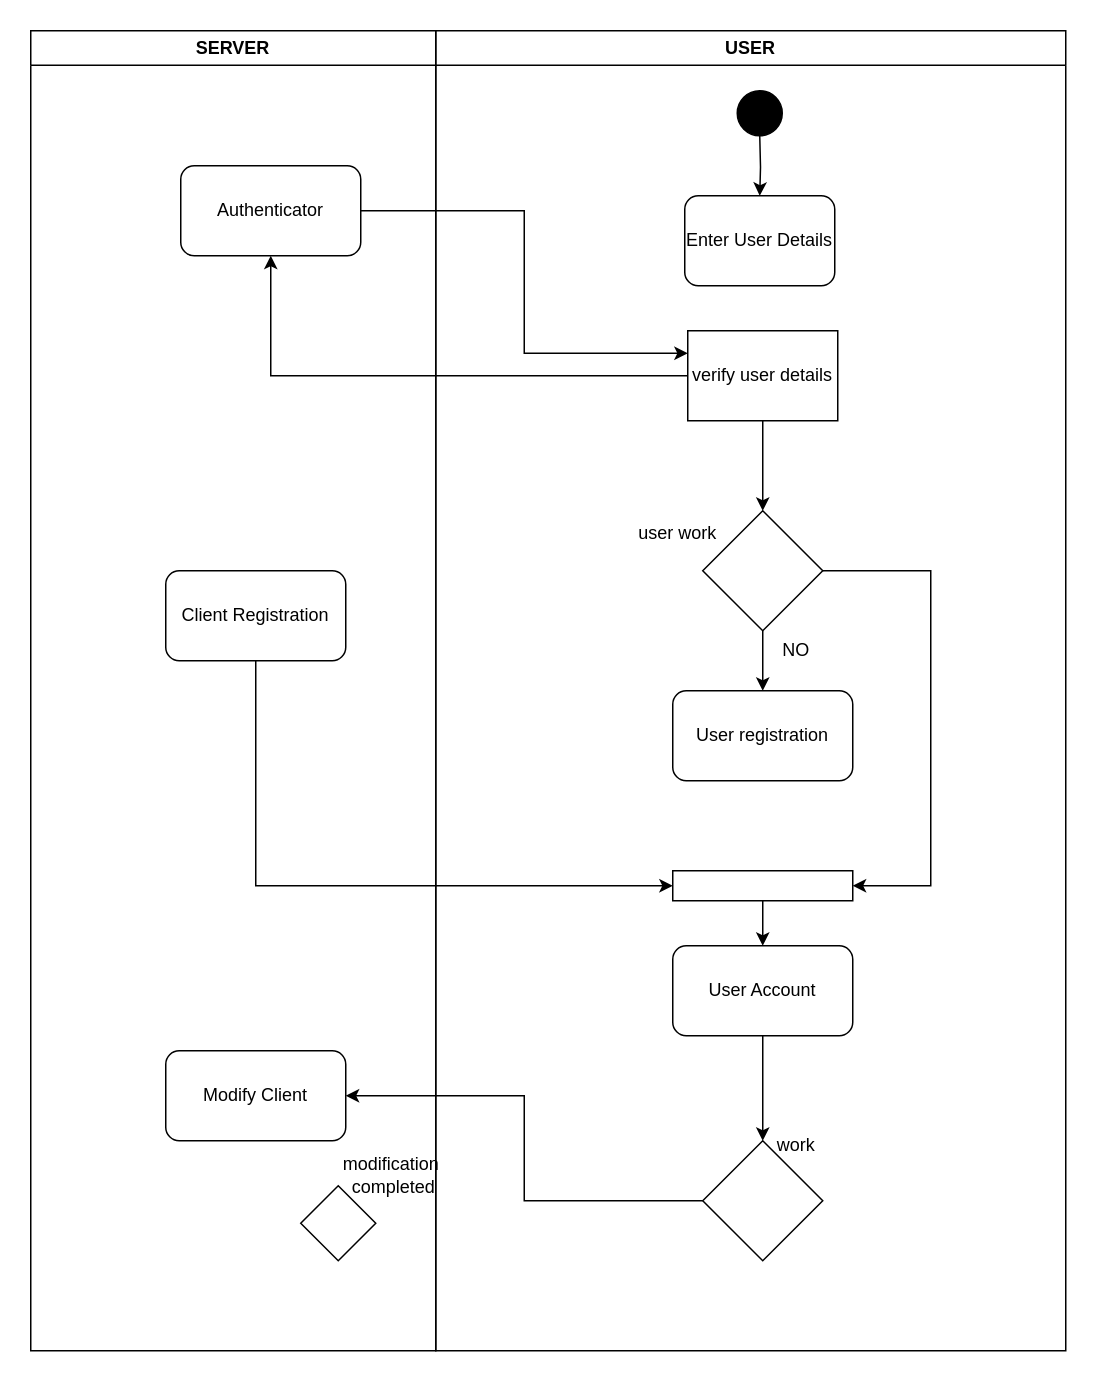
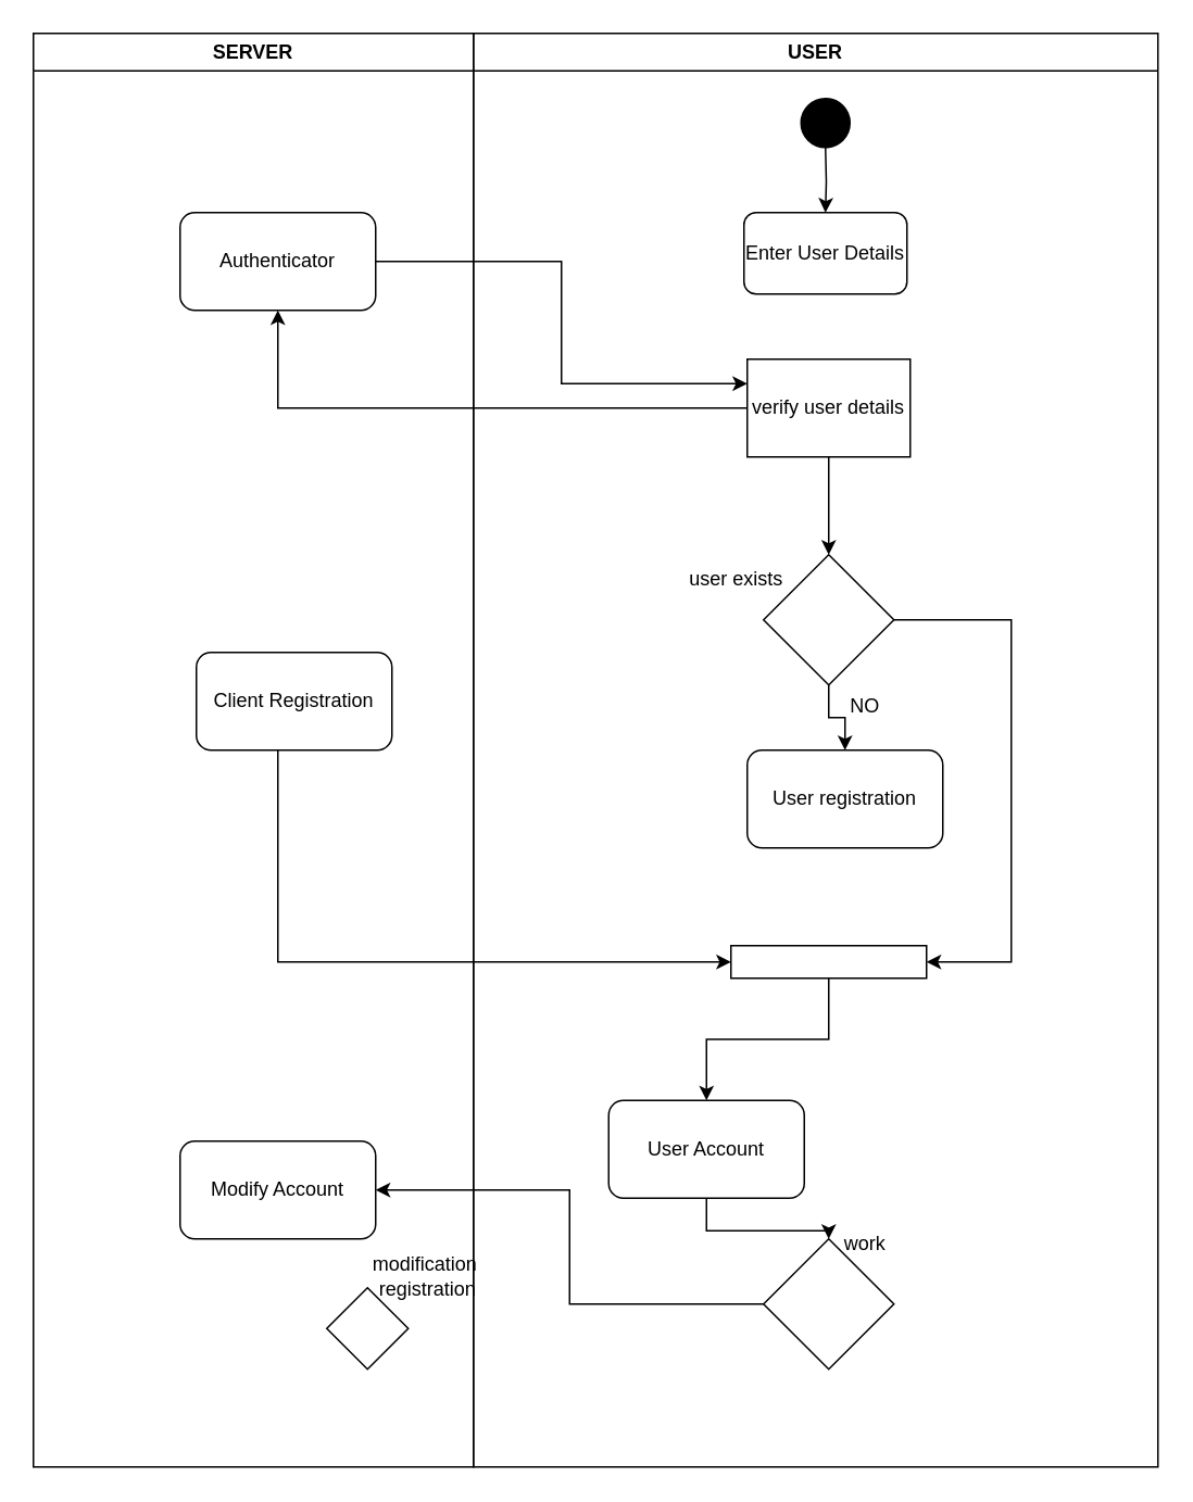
- <mxCell id="19" value="Authenticator" style="rounded=1;whiteSpace=wrap;html=1;strokeColor=default;align=center;verticalAlign=middle;fontFamily=Helvetica;fontSize=12;fontColor=default;fillColor=default;" vertex="1" parent="18"><mxGeometry x="100" y="90" width="120" height="60" as="geometry" /></mxCell>
+ <mxCell id="19" value="Authenticator" style="rounded=1;whiteSpace=wrap;html=1;strokeColor=default;align=center;verticalAlign=middle;fontFamily=Helvetica;fontSize=12;fontColor=default;fillColor=default;" vertex="1" parent="18"><mxGeometry x="90" y="110" width="120" height="60" as="geometry" /></mxCell>
- <mxCell id="5" value="Enter User Details" style="rounded=1;whiteSpace=wrap;html=1;strokeColor=default;align=center;verticalAlign=middle;fontFamily=Helvetica;fontSize=12;fontColor=default;fillColor=default;" vertex="1" parent="2"><mxGeometry x="166" y="110" width="100" height="60" as="geometry" /></mxCell>
+ <mxCell id="5" value="Enter User Details" style="rounded=1;whiteSpace=wrap;html=1;strokeColor=default;align=center;verticalAlign=middle;fontFamily=Helvetica;fontSize=12;fontColor=default;fillColor=default;" vertex="1" parent="2"><mxGeometry x="166" y="110" width="100" height="50" as="geometry" /></mxCell>
- <mxCell id="14" value="&lt;div&gt;user work&lt;/div&gt;" style="text;html=1;align=center;verticalAlign=middle;resizable=0;points=[];autosize=1;strokeColor=none;fillColor=none;fontFamily=Helvetica;fontSize=12;fontColor=default;" vertex="1" parent="2"><mxGeometry x="121" y="320" width="80" height="30" as="geometry" /></mxCell>
+ <mxCell id="14" value="&lt;div&gt;user exists&lt;/div&gt;" style="text;html=1;align=center;verticalAlign=middle;resizable=0;points=[];autosize=1;strokeColor=none;fillColor=none;fontFamily=Helvetica;fontSize=12;fontColor=default;" vertex="1" parent="2"><mxGeometry x="121" y="320" width="80" height="30" as="geometry" /></mxCell>
- <mxCell id="20" value="Client Registration" style="rounded=1;whiteSpace=wrap;html=1;strokeColor=default;align=center;verticalAlign=middle;fontFamily=Helvetica;fontSize=12;fontColor=default;fillColor=default;" vertex="1" parent="18"><mxGeometry x="90" y="360" width="120" height="60" as="geometry" /></mxCell>
+ <mxCell id="20" value="Client Registration" style="rounded=1;whiteSpace=wrap;html=1;strokeColor=default;align=center;verticalAlign=middle;fontFamily=Helvetica;fontSize=12;fontColor=default;fillColor=default;" vertex="1" parent="18"><mxGeometry x="100" y="380" width="120" height="60" as="geometry" /></mxCell>
- <mxCell id="11" value="User registration" style="rounded=1;whiteSpace=wrap;html=1;strokeColor=default;align=center;verticalAlign=middle;fontFamily=Helvetica;fontSize=12;fontColor=default;fillColor=default;" vertex="1" parent="2"><mxGeometry x="158" y="440" width="120" height="60" as="geometry" /></mxCell>
+ <mxCell id="11" value="User registration" style="rounded=1;whiteSpace=wrap;html=1;strokeColor=default;align=center;verticalAlign=middle;fontFamily=Helvetica;fontSize=12;fontColor=default;fillColor=default;" vertex="1" parent="2"><mxGeometry x="168" y="440" width="120" height="60" as="geometry" /></mxCell>
- <mxCell id="16" value="User Account" style="rounded=1;whiteSpace=wrap;html=1;strokeColor=default;align=center;verticalAlign=middle;fontFamily=Helvetica;fontSize=12;fontColor=default;fillColor=default;" vertex="1" parent="2"><mxGeometry x="158" y="610" width="120" height="60" as="geometry" /></mxCell>
+ <mxCell id="16" value="User Account" style="rounded=1;whiteSpace=wrap;html=1;strokeColor=default;align=center;verticalAlign=middle;fontFamily=Helvetica;fontSize=12;fontColor=default;fillColor=default;" vertex="1" parent="2"><mxGeometry x="83" y="655" width="120" height="60" as="geometry" /></mxCell>
- <mxCell id="21" value="Modify Client" style="rounded=1;whiteSpace=wrap;html=1;strokeColor=default;align=center;verticalAlign=middle;fontFamily=Helvetica;fontSize=12;fontColor=default;fillColor=default;" vertex="1" parent="18"><mxGeometry x="90" y="680" width="120" height="60" as="geometry" /></mxCell>
+ <mxCell id="21" value="Modify Account" style="rounded=1;whiteSpace=wrap;html=1;strokeColor=default;align=center;verticalAlign=middle;fontFamily=Helvetica;fontSize=12;fontColor=default;fillColor=default;" vertex="1" parent="18"><mxGeometry x="90" y="680" width="120" height="60" as="geometry" /></mxCell>
- <mxCell id="29" value="&lt;div&gt;modification&lt;/div&gt;&lt;div&gt;&amp;nbsp;completed&lt;/div&gt;" style="text;html=1;align=center;verticalAlign=middle;resizable=0;points=[];autosize=1;strokeColor=none;fillColor=none;fontFamily=Helvetica;fontSize=12;fontColor=default;" vertex="1" parent="1"><mxGeometry x="215" y="763" width="90" height="40" as="geometry" /></mxCell>
+ <mxCell id="29" value="&lt;div&gt;modification&lt;/div&gt;&lt;div&gt;&amp;nbsp;registration&lt;/div&gt;" style="text;html=1;align=center;verticalAlign=middle;resizable=0;points=[];autosize=1;strokeColor=none;fillColor=none;fontFamily=Helvetica;fontSize=12;fontColor=default;" vertex="1" parent="1"><mxGeometry x="215" y="763" width="90" height="40" as="geometry" /></mxCell>
